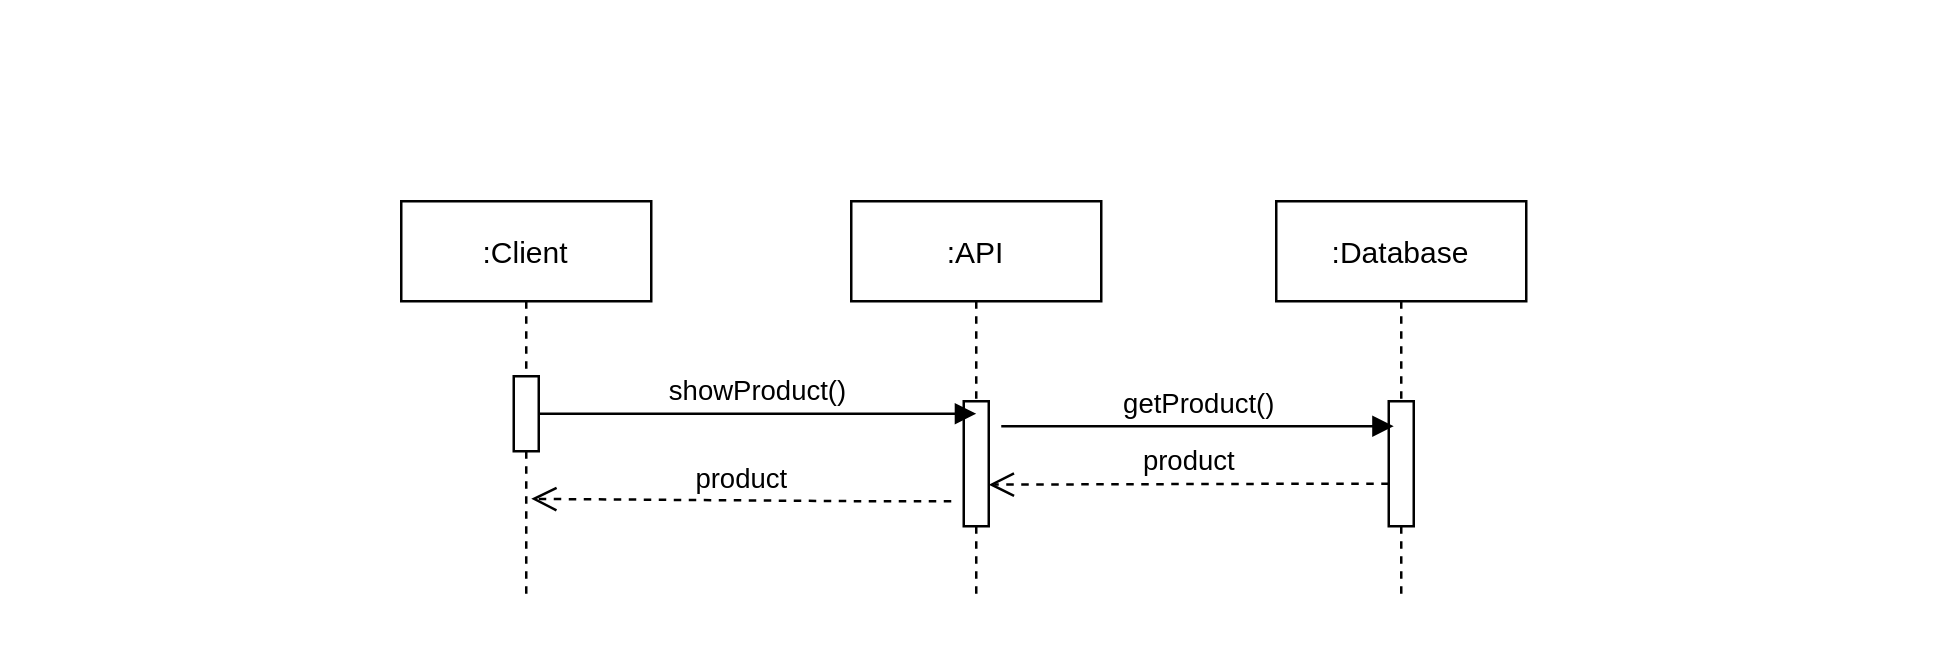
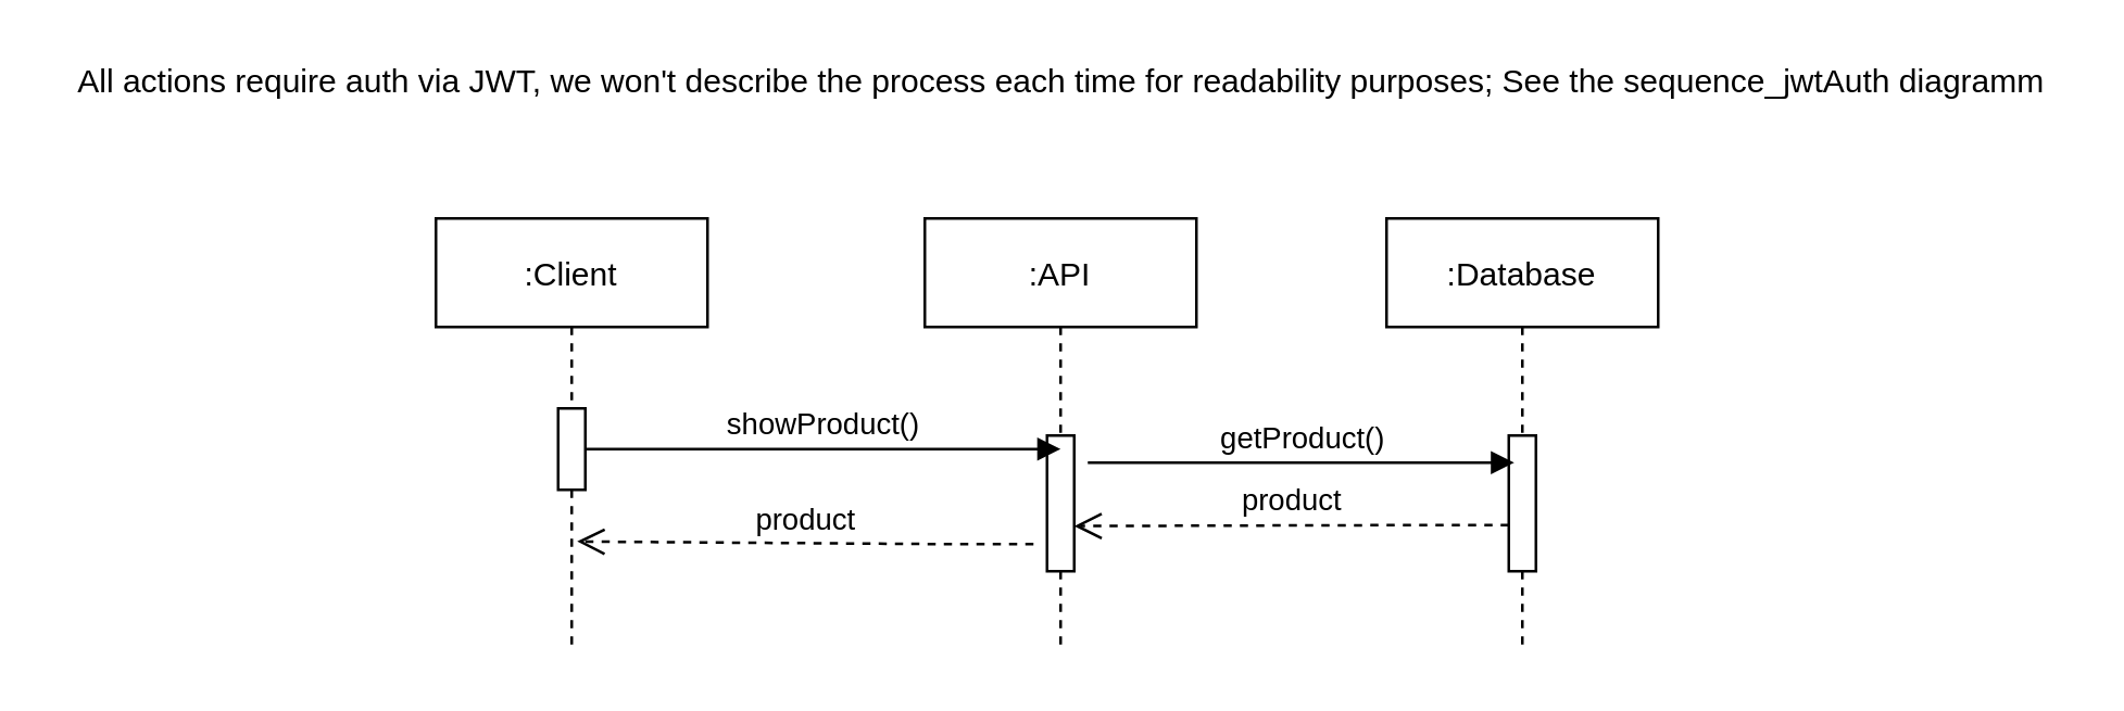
+ <mxCell id="11" value="All actions require auth via JWT, we won't describe the process each time for readability purposes; See the sequence_jwtAuth diagramm" style="text;html=1;align=center;verticalAlign=middle;resizable=0;points=[];autosize=1;strokeColor=none;" vertex="1" parent="1"><mxGeometry x="20" y="20" width="740" height="20" as="geometry" /></mxCell>
